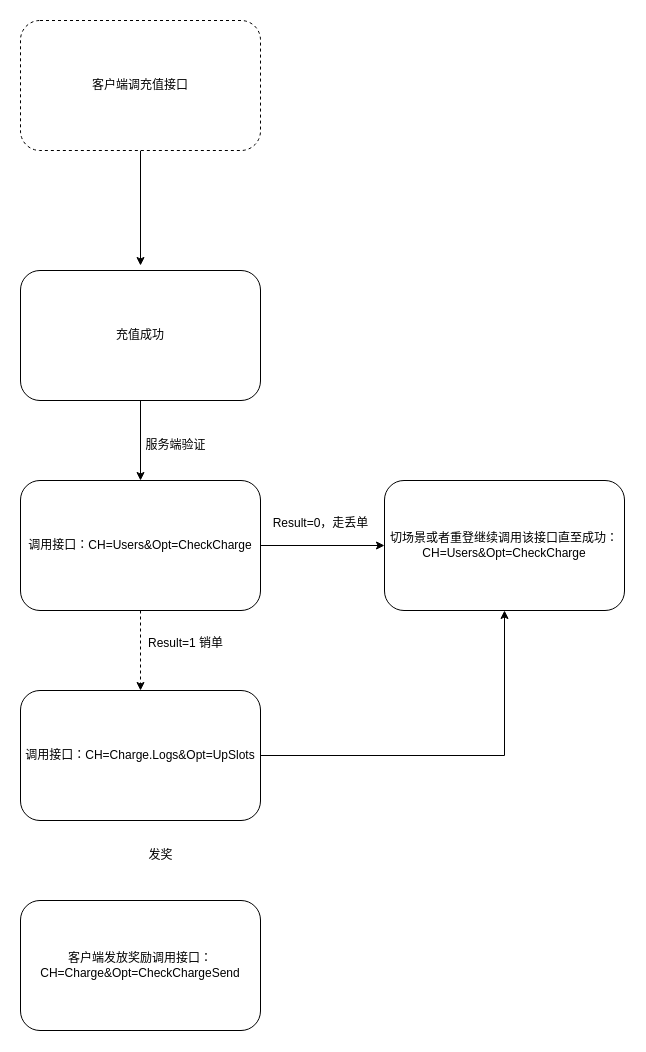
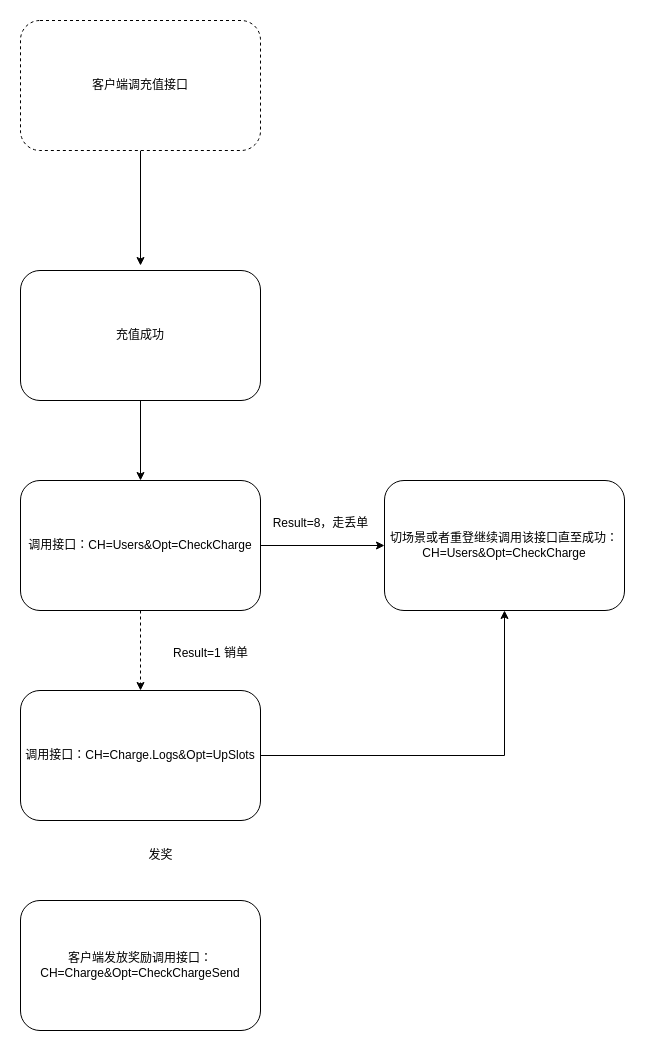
- <mxCell id="16" value="服务端验证" style="text;html=1;align=center;verticalAlign=middle;resizable=0;points=[];autosize=1;strokeColor=none;fillColor=none;" vertex="1" parent="1"><mxGeometry x="135" y="430" width="80" height="30" as="geometry" /></mxCell>
- <mxCell id="13" value="Result=0，走丢单" style="text;html=1;align=center;verticalAlign=middle;resizable=0;points=[];autosize=1;strokeColor=none;fillColor=none;" vertex="1" parent="1"><mxGeometry x="260" y="508" width="120" height="30" as="geometry" /></mxCell>
+ <mxCell id="13" value="Result=8，走丢单" style="text;html=1;align=center;verticalAlign=middle;resizable=0;points=[];autosize=1;strokeColor=none;fillColor=none;" vertex="1" parent="1"><mxGeometry x="260" y="508" width="120" height="30" as="geometry" /></mxCell>
- <mxCell id="11" value="Result=1 销单" style="text;html=1;align=center;verticalAlign=middle;resizable=0;points=[];autosize=1;strokeColor=none;fillColor=none;" vertex="1" parent="1"><mxGeometry x="135" y="628" width="100" height="30" as="geometry" /></mxCell>
+ <mxCell id="11" value="Result=1 销单" style="text;html=1;align=center;verticalAlign=middle;resizable=0;points=[];autosize=1;strokeColor=none;fillColor=none;" vertex="1" parent="1"><mxGeometry x="160" y="638" width="100" height="30" as="geometry" /></mxCell>
